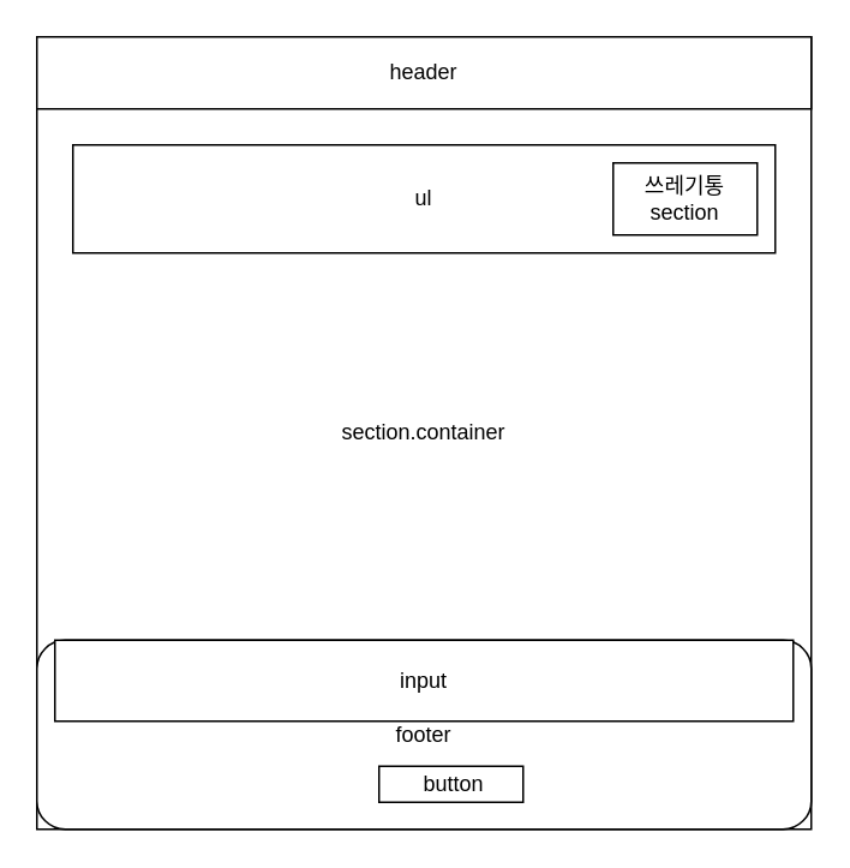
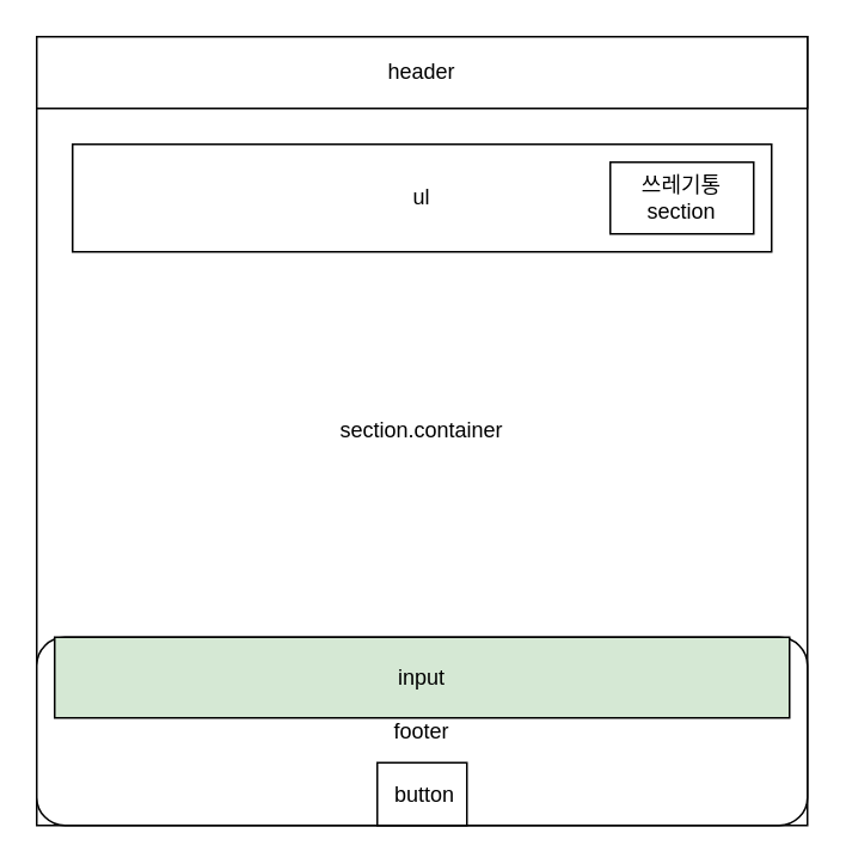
- <mxCell id="7" value="input" style="rounded=0;whiteSpace=wrap;html=1;" vertex="1" parent="1"><mxGeometry x="30" y="355" width="410" height="45" as="geometry" /></mxCell>
+ <mxCell id="7" value="input" style="rounded=0;whiteSpace=wrap;html=1;fillColor=#d5e8d4;" vertex="1" parent="1"><mxGeometry x="30" y="355" width="410" height="45" as="geometry" /></mxCell>
- <mxCell id="8" value="&amp;nbsp;button" style="rounded=0;whiteSpace=wrap;html=1;" vertex="1" parent="1"><mxGeometry x="210" y="425" width="80" height="20" as="geometry" /></mxCell>
+ <mxCell id="8" value="&amp;nbsp;button" style="rounded=0;whiteSpace=wrap;html=1;" vertex="1" parent="1"><mxGeometry x="210" y="425" width="50" height="35" as="geometry" /></mxCell>
